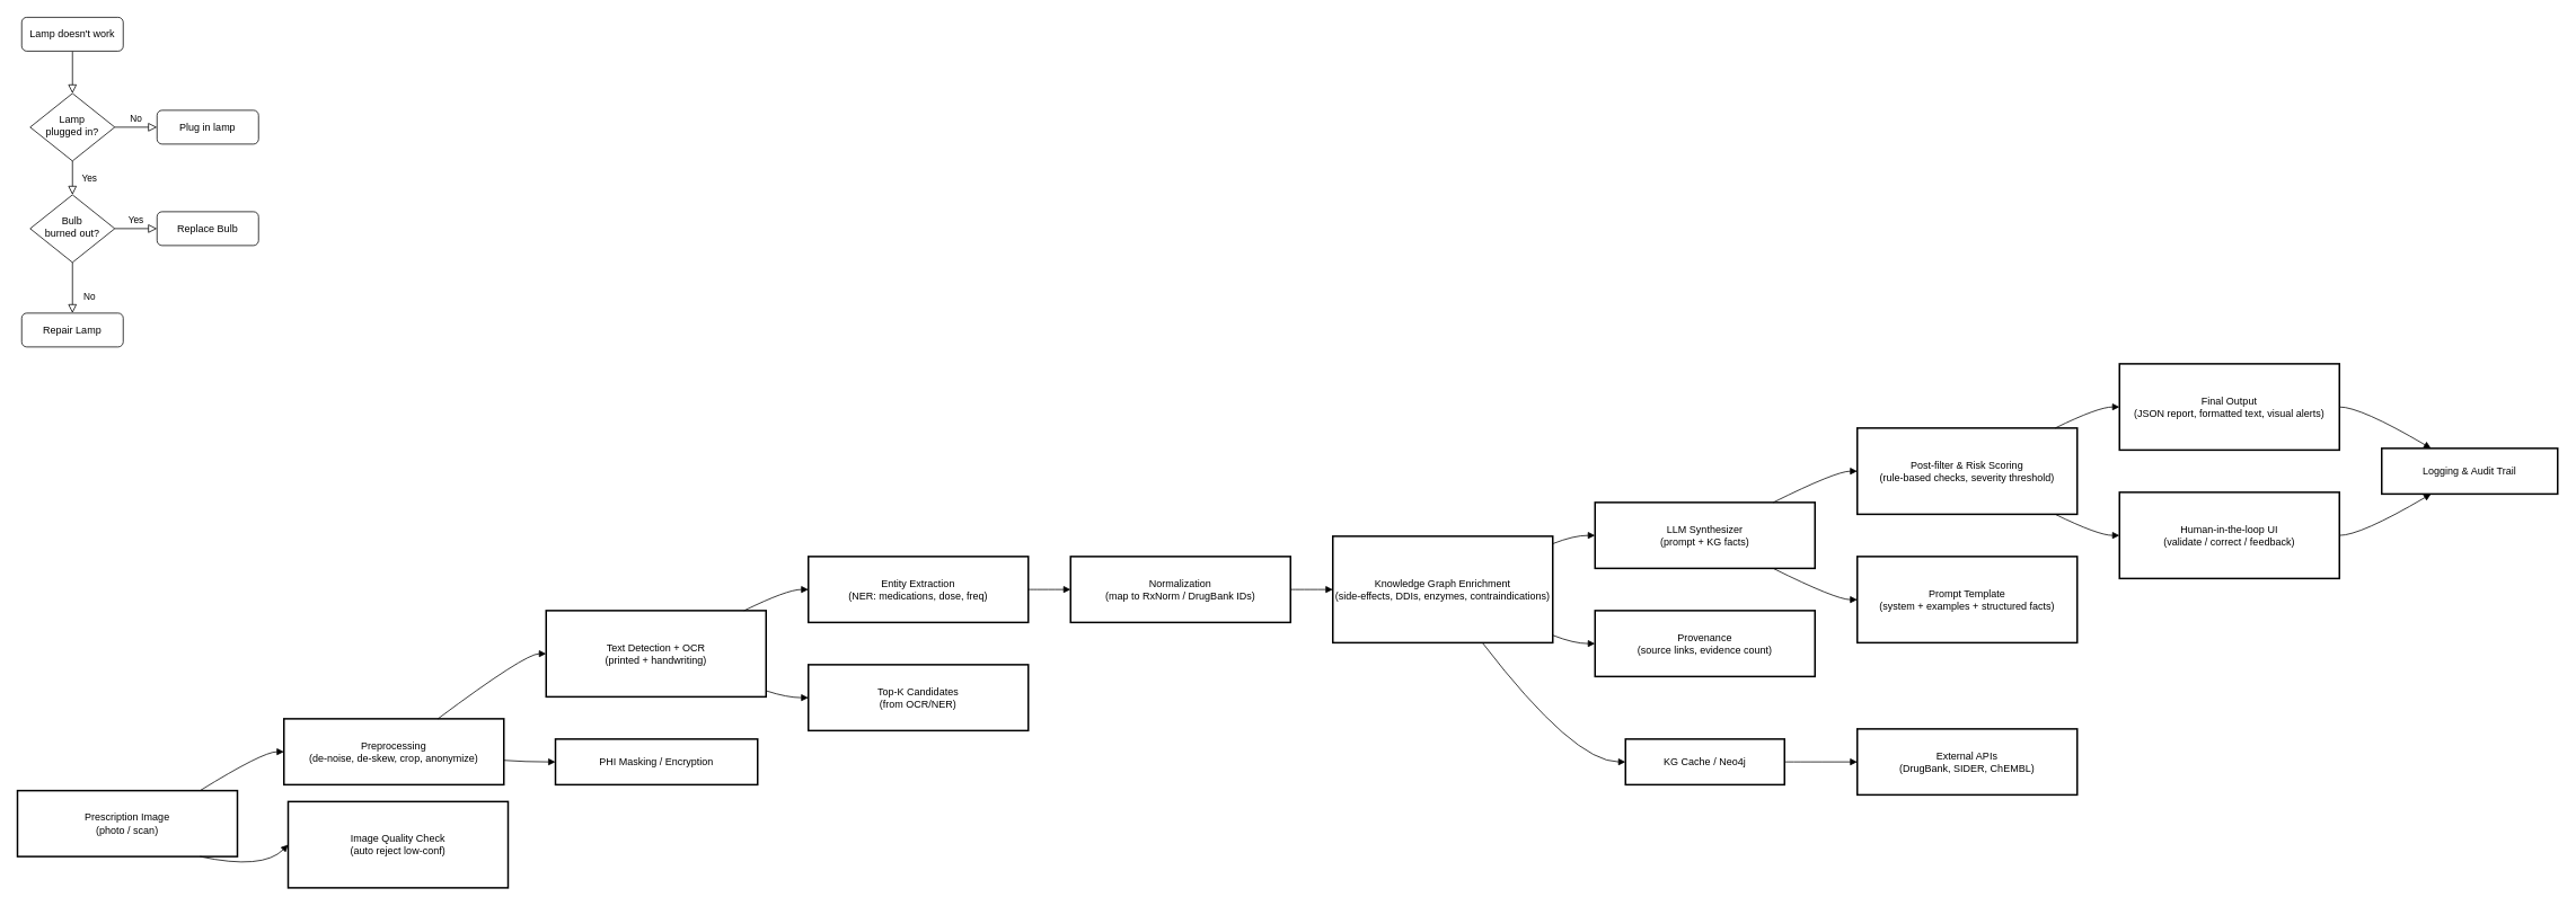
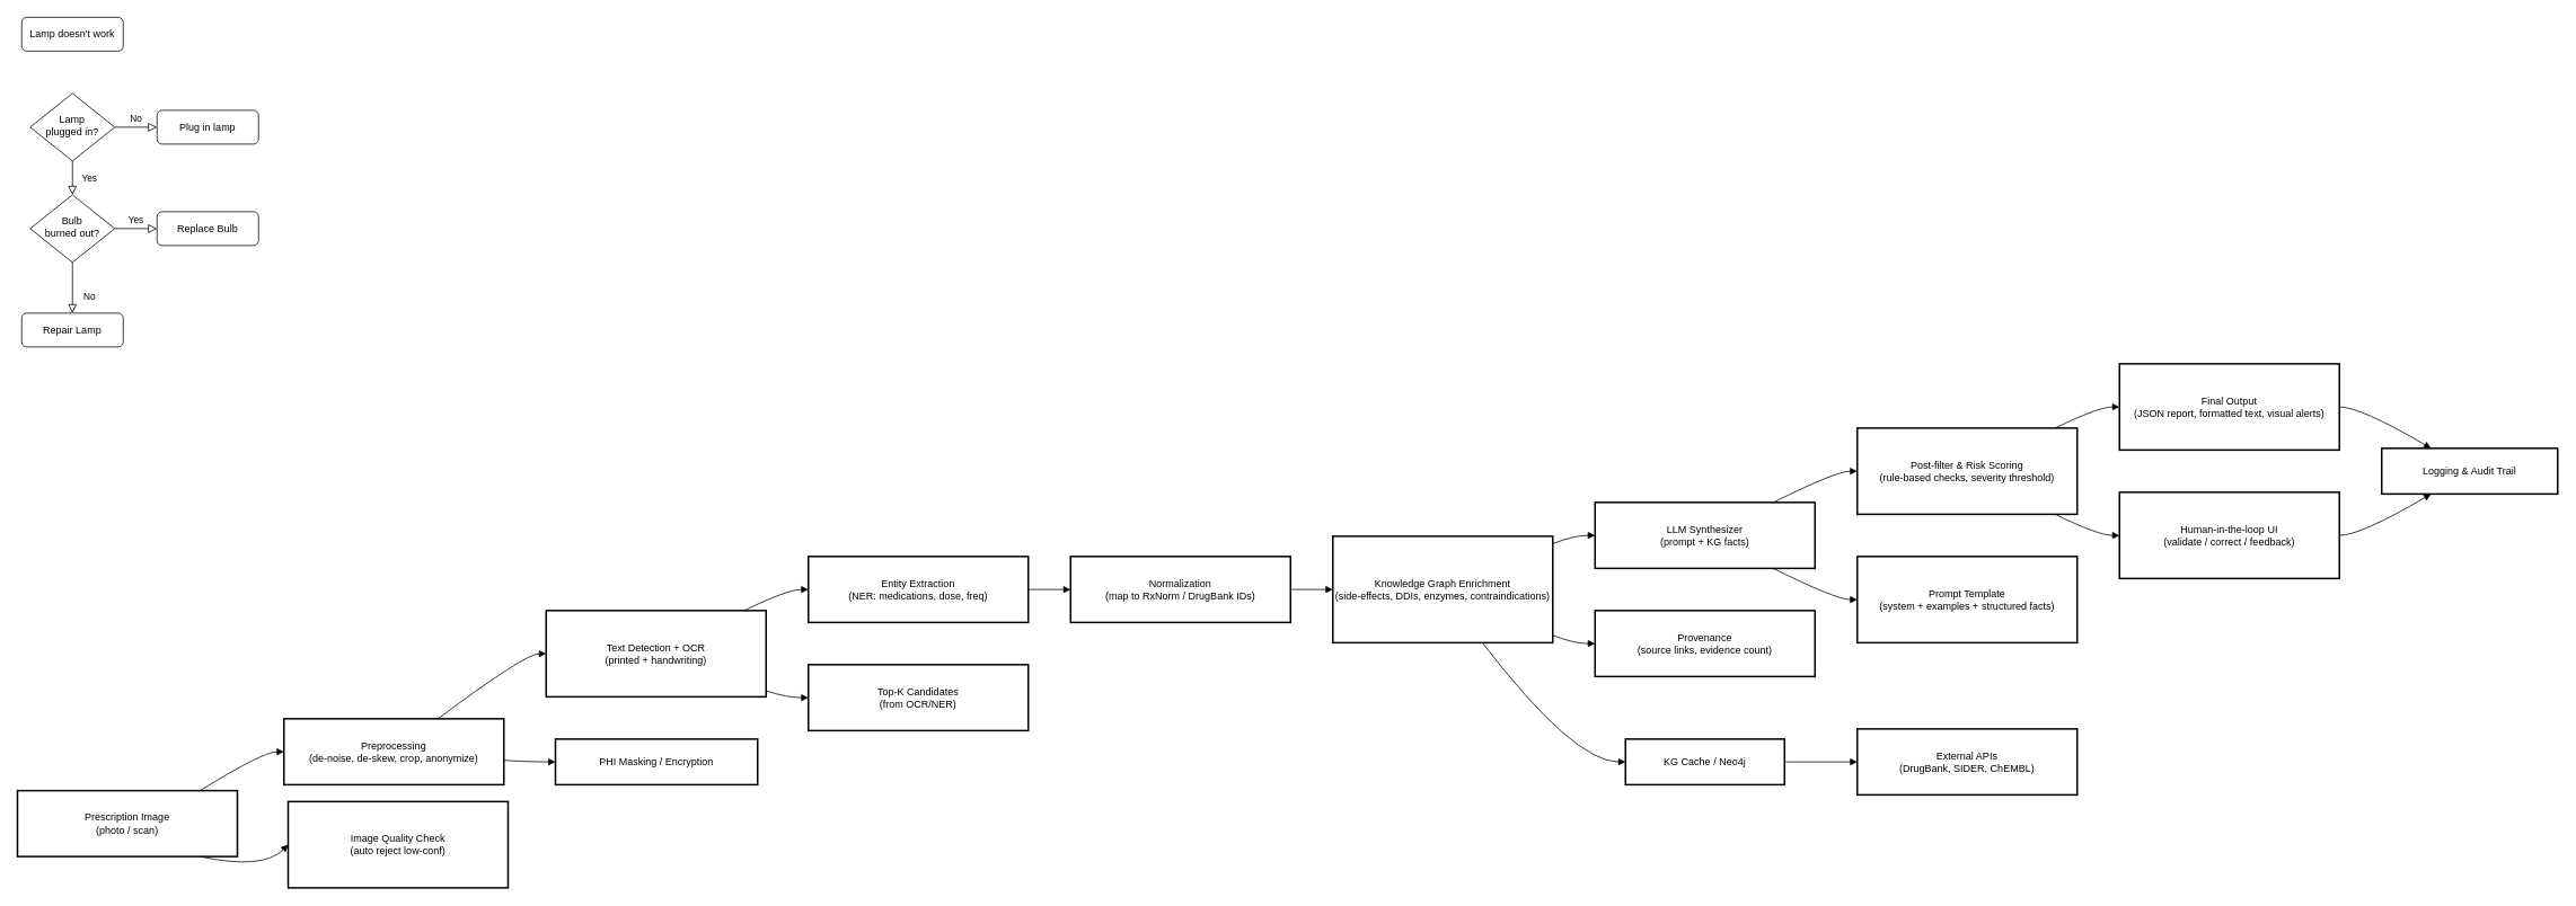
- <mxCell id="2" value="" style="rounded=0;html=1;jettySize=auto;orthogonalLoop=1;fontSize=11;endArrow=block;endFill=0;endSize=8;strokeWidth=1;shadow=0;labelBackgroundColor=none;edgeStyle=orthogonalEdgeStyle;" parent="1" source="3" target="6" edge="1"><mxGeometry relative="1" as="geometry" /></mxCell>
